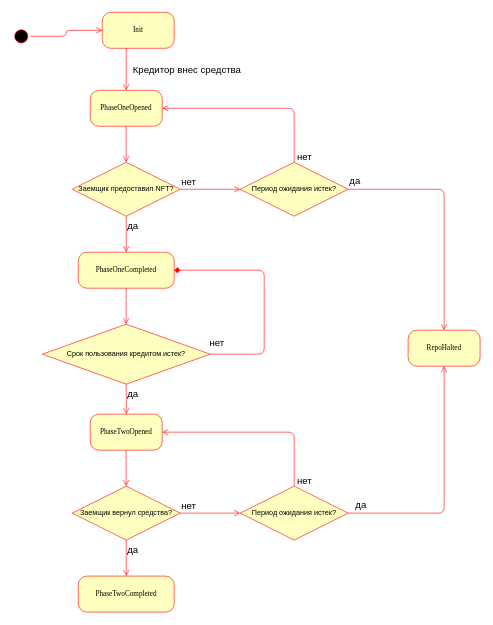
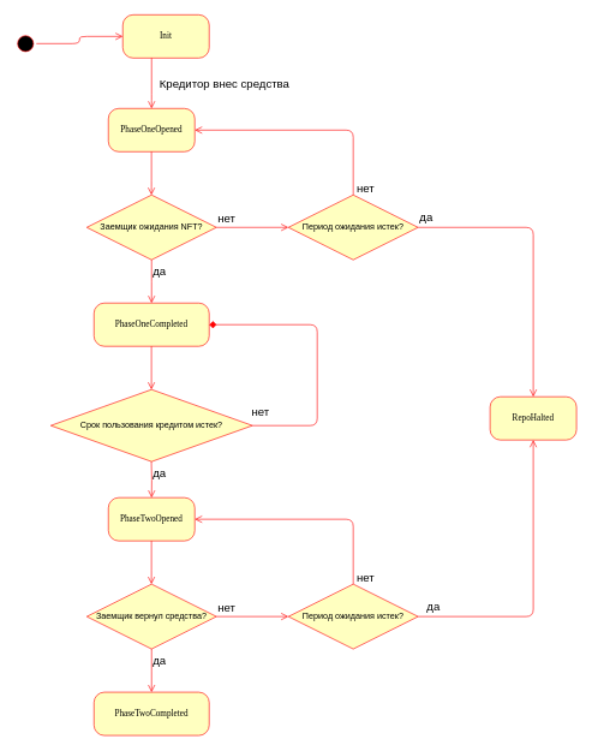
- <mxCell id="16" value="Заемщик предоставил NFT?" style="rhombus;whiteSpace=wrap;html=1;fillColor=#ffffc0;strokeColor=#ff0000;" vertex="1" parent="1"><mxGeometry x="120" y="270" width="180" height="90" as="geometry" /></mxCell>
+ <mxCell id="16" value="Заемщик ожидания NFT?" style="rhombus;whiteSpace=wrap;html=1;fillColor=#ffffc0;strokeColor=#ff0000;" vertex="1" parent="1"><mxGeometry x="120" y="270" width="180" height="90" as="geometry" /></mxCell>
